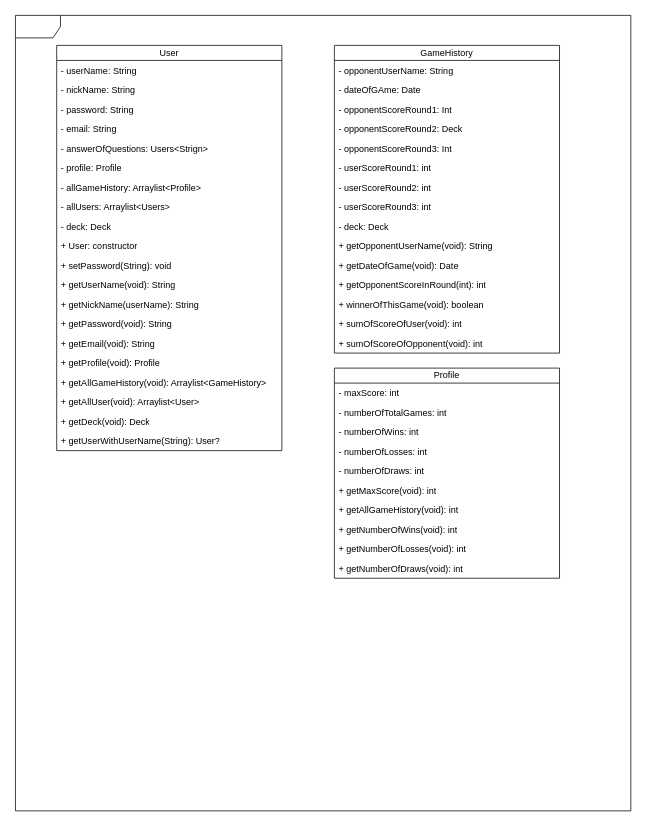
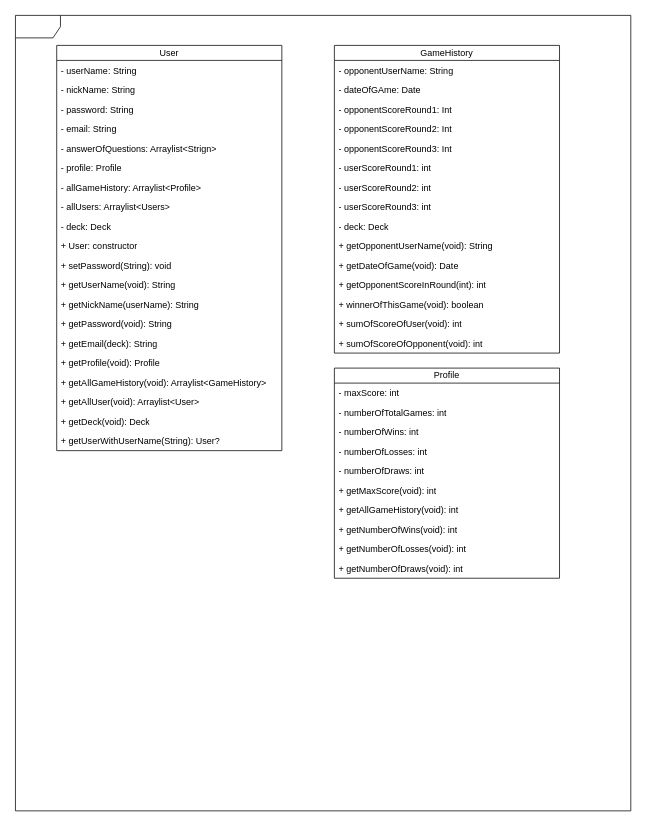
- <mxCell id="28" value="- opponentScoreRound2: Deck" style="text;strokeColor=none;fillColor=none;align=left;verticalAlign=top;spacingLeft=4;spacingRight=4;overflow=hidden;rotatable=0;points=[[0,0.5],[1,0.5]];portConstraint=eastwest;whiteSpace=wrap;html=1;" parent="24" vertex="1"><mxGeometry y="98" width="300" height="26" as="geometry" /></mxCell>
+ <mxCell id="28" value="- opponentScoreRound2: Int" style="text;strokeColor=none;fillColor=none;align=left;verticalAlign=top;spacingLeft=4;spacingRight=4;overflow=hidden;rotatable=0;points=[[0,0.5],[1,0.5]];portConstraint=eastwest;whiteSpace=wrap;html=1;" parent="24" vertex="1"><mxGeometry y="98" width="300" height="26" as="geometry" /></mxCell>
- <mxCell id="8" value="- answerOfQuestions: Users&amp;lt;Strign&amp;gt;" style="text;strokeColor=none;fillColor=none;align=left;verticalAlign=top;spacingLeft=4;spacingRight=4;overflow=hidden;rotatable=0;points=[[0,0.5],[1,0.5]];portConstraint=eastwest;whiteSpace=wrap;html=1;" parent="3" vertex="1"><mxGeometry y="124" width="300" height="26" as="geometry" /></mxCell>
+ <mxCell id="8" value="- answerOfQuestions: Arraylist&amp;lt;Strign&amp;gt;" style="text;strokeColor=none;fillColor=none;align=left;verticalAlign=top;spacingLeft=4;spacingRight=4;overflow=hidden;rotatable=0;points=[[0,0.5],[1,0.5]];portConstraint=eastwest;whiteSpace=wrap;html=1;" parent="3" vertex="1"><mxGeometry y="124" width="300" height="26" as="geometry" /></mxCell>
- <mxCell id="18" value="+ getEmail(void): String" style="text;strokeColor=none;fillColor=none;align=left;verticalAlign=top;spacingLeft=4;spacingRight=4;overflow=hidden;rotatable=0;points=[[0,0.5],[1,0.5]];portConstraint=eastwest;whiteSpace=wrap;html=1;" parent="3" vertex="1"><mxGeometry y="384" width="300" height="26" as="geometry" /></mxCell>
+ <mxCell id="18" value="+ getEmail(deck): String" style="text;strokeColor=none;fillColor=none;align=left;verticalAlign=top;spacingLeft=4;spacingRight=4;overflow=hidden;rotatable=0;points=[[0,0.5],[1,0.5]];portConstraint=eastwest;whiteSpace=wrap;html=1;" parent="3" vertex="1"><mxGeometry y="384" width="300" height="26" as="geometry" /></mxCell>
